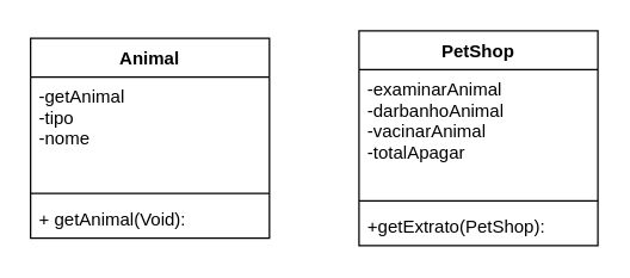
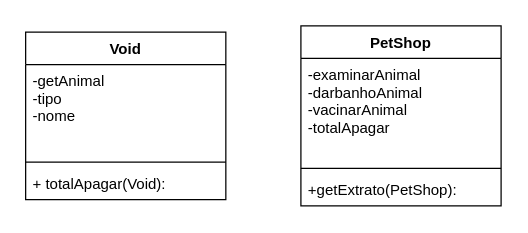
- <mxCell id="2" value="Animal&#10;" style="swimlane;fontStyle=1;align=center;verticalAlign=top;childLayout=stackLayout;horizontal=1;startSize=26;horizontalStack=0;resizeParent=1;resizeParentMax=0;resizeLast=0;collapsible=1;marginBottom=0;" vertex="1" parent="1"><mxGeometry x="20" y="25" width="160" height="134" as="geometry" /></mxCell>
+ <mxCell id="2" value="Void&#10;" style="swimlane;fontStyle=1;align=center;verticalAlign=top;childLayout=stackLayout;horizontal=1;startSize=26;horizontalStack=0;resizeParent=1;resizeParentMax=0;resizeLast=0;collapsible=1;marginBottom=0;" vertex="1" parent="1"><mxGeometry x="20" y="25" width="160" height="134" as="geometry" /></mxCell>
- <mxCell id="5" value="+ getAnimal(Void): " style="text;strokeColor=none;fillColor=none;align=left;verticalAlign=top;spacingLeft=4;spacingRight=4;overflow=hidden;rotatable=0;points=[[0,0.5],[1,0.5]];portConstraint=eastwest;" vertex="1" parent="2"><mxGeometry y="108" width="160" height="26" as="geometry" /></mxCell>
+ <mxCell id="5" value="+ totalApagar(Void): " style="text;strokeColor=none;fillColor=none;align=left;verticalAlign=top;spacingLeft=4;spacingRight=4;overflow=hidden;rotatable=0;points=[[0,0.5],[1,0.5]];portConstraint=eastwest;" vertex="1" parent="2"><mxGeometry y="108" width="160" height="26" as="geometry" /></mxCell>
